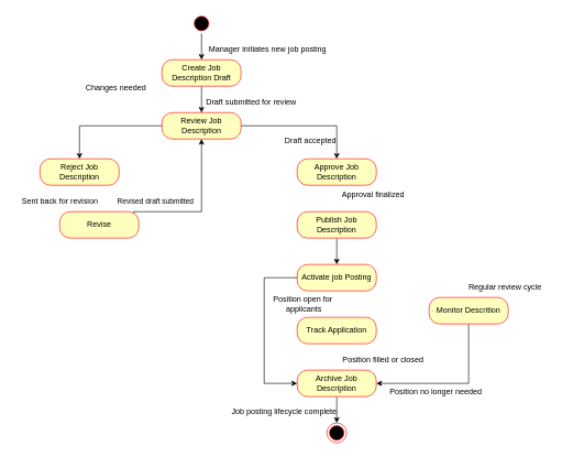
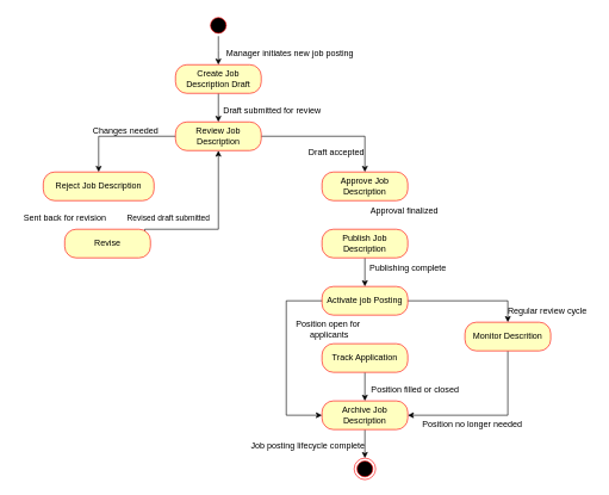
- <mxCell id="27" value="Changes needed" style="text;html=1;align=center;verticalAlign=middle;resizable=0;points=[];autosize=1;strokeColor=none;fillColor=none;" vertex="1" parent="1"><mxGeometry x="120" y="118" width="110" height="30" as="geometry" /></mxCell>
+ <mxCell id="27" value="Changes needed" style="text;html=1;align=center;verticalAlign=middle;resizable=0;points=[];autosize=1;strokeColor=none;fillColor=none;" vertex="1" parent="1"><mxGeometry x="120" y="168" width="110" height="30" as="geometry" /></mxCell>
- <mxCell id="9" value="Reject Job Description" style="rounded=1;whiteSpace=wrap;html=1;arcSize=40;fontColor=#000000;fillColor=#ffffc0;strokeColor=#ff0000;" parent="1" vertex="1"><mxGeometry x="60" y="240" width="120" height="40" as="geometry" /></mxCell>
+ <mxCell id="9" value="Reject Job Description" style="rounded=1;whiteSpace=wrap;html=1;arcSize=40;fontColor=#000000;fillColor=#ffffc0;strokeColor=#ff0000;" parent="1" vertex="1"><mxGeometry x="60" y="240" width="155" height="40" as="geometry" /></mxCell>
+ <mxCell id="32" value="Publishing complete" style="text;html=1;align=center;verticalAlign=middle;resizable=0;points=[];autosize=1;strokeColor=none;fillColor=none;" vertex="1" parent="1"><mxGeometry x="505" y="360" width="130" height="30" as="geometry" /></mxCell>
+ <mxCell id="15" style="edgeStyle=orthogonalEdgeStyle;rounded=0;orthogonalLoop=1;jettySize=auto;html=1;exitX=1;exitY=0.5;exitDx=0;exitDy=0;" parent="1" source="17" target="21" edge="1"><mxGeometry relative="1" as="geometry"><mxPoint x="670" y="460" as="targetPoint" /></mxGeometry></mxCell>
+ <mxCell id="18" style="edgeStyle=orthogonalEdgeStyle;rounded=0;orthogonalLoop=1;jettySize=auto;html=1;exitX=0.5;exitY=1;exitDx=0;exitDy=0;" parent="1" source="19" target="23" edge="1"><mxGeometry relative="1" as="geometry"><mxPoint x="510" y="570" as="targetPoint" /></mxGeometry></mxCell>
